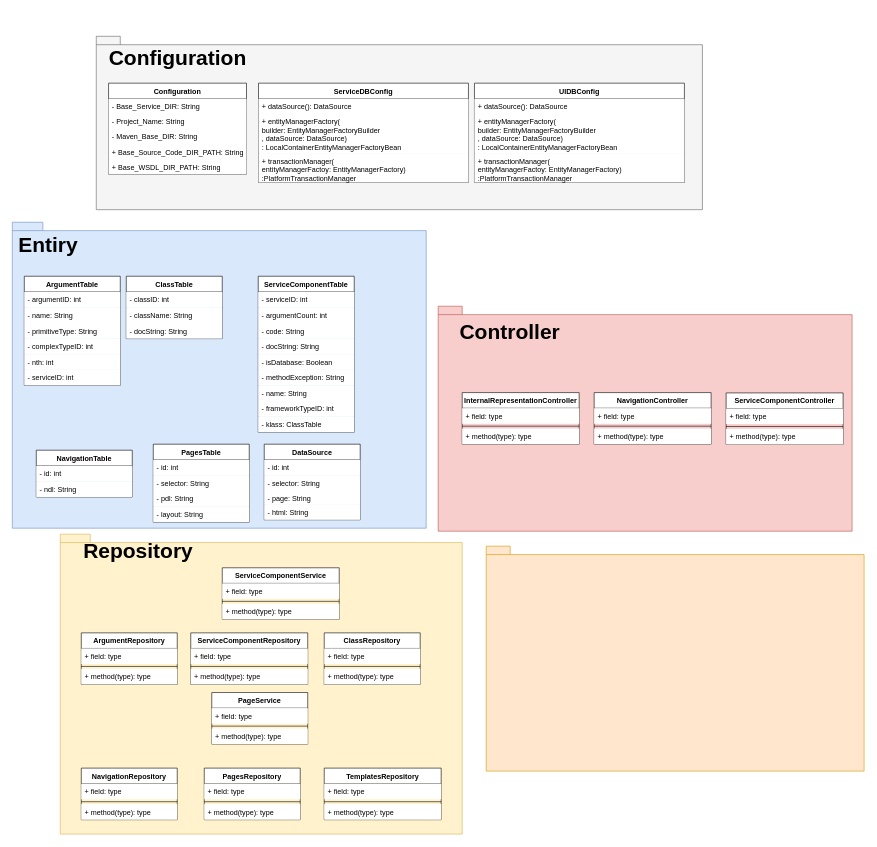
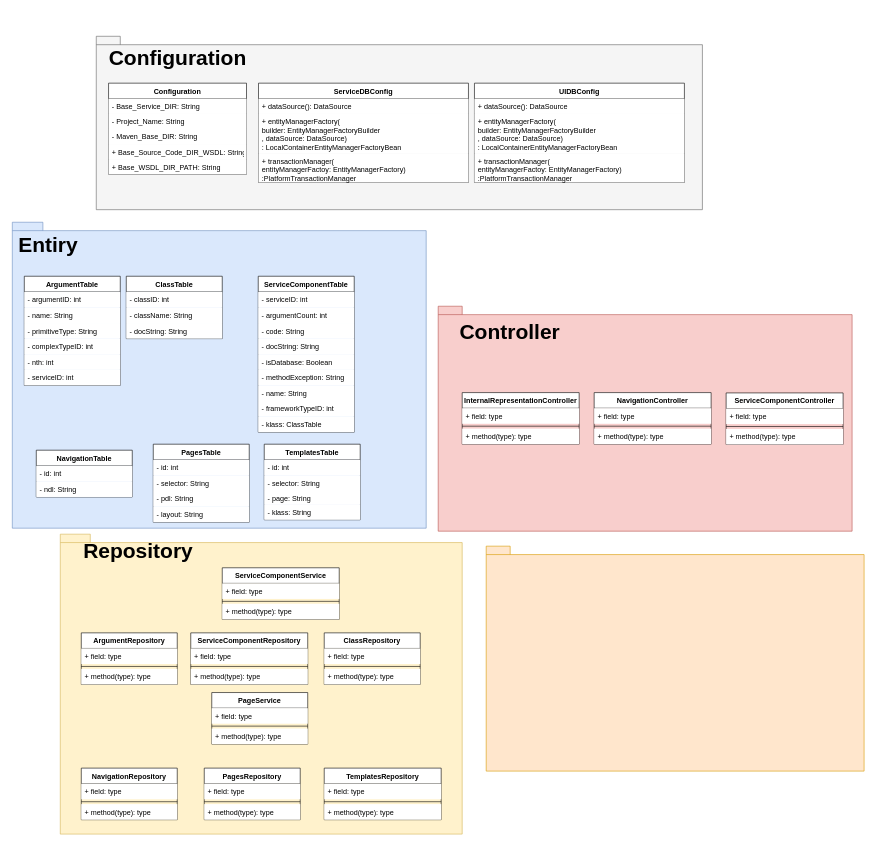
- <mxCell id="23" value="+ Base_Source_Code_DIR_PATH: String" style="text;strokeColor=none;fillColor=#ffffff;align=left;verticalAlign=top;spacingLeft=4;spacingRight=4;overflow=hidden;rotatable=0;points=[[0,0.5],[1,0.5]];portConstraint=eastwest;" parent="19" vertex="1"><mxGeometry y="101.563" width="230" height="25.188" as="geometry" /></mxCell>
+ <mxCell id="23" value="+ Base_Source_Code_DIR_WSDL: String" style="text;strokeColor=none;fillColor=#ffffff;align=left;verticalAlign=top;spacingLeft=4;spacingRight=4;overflow=hidden;rotatable=0;points=[[0,0.5],[1,0.5]];portConstraint=eastwest;" parent="19" vertex="1"><mxGeometry y="101.563" width="230" height="25.188" as="geometry" /></mxCell>
- <mxCell id="58" value="DataSource" style="swimlane;fontStyle=1;align=center;verticalAlign=top;childLayout=stackLayout;horizontal=1;startSize=26;horizontalStack=0;resizeParent=1;resizeParentMax=0;resizeLast=0;collapsible=1;marginBottom=0;fontSize=12;" parent="1" vertex="1"><mxGeometry x="440" y="740" width="160" height="126" as="geometry" /></mxCell>
+ <mxCell id="58" value="TemplatesTable" style="swimlane;fontStyle=1;align=center;verticalAlign=top;childLayout=stackLayout;horizontal=1;startSize=26;horizontalStack=0;resizeParent=1;resizeParentMax=0;resizeLast=0;collapsible=1;marginBottom=0;fontSize=12;" parent="1" vertex="1"><mxGeometry x="440" y="740" width="160" height="126" as="geometry" /></mxCell>
- <mxCell id="62" value="- html: String" style="text;strokeColor=none;fillColor=#ffffff;align=left;verticalAlign=top;spacingLeft=4;spacingRight=4;overflow=hidden;rotatable=0;points=[[0,0.5],[1,0.5]];portConstraint=eastwest;" parent="58" vertex="1"><mxGeometry y="100" width="160" height="26" as="geometry" /></mxCell>
+ <mxCell id="62" value="- klass: String" style="text;strokeColor=none;fillColor=#ffffff;align=left;verticalAlign=top;spacingLeft=4;spacingRight=4;overflow=hidden;rotatable=0;points=[[0,0.5],[1,0.5]];portConstraint=eastwest;" parent="58" vertex="1"><mxGeometry y="100" width="160" height="26" as="geometry" /></mxCell>
